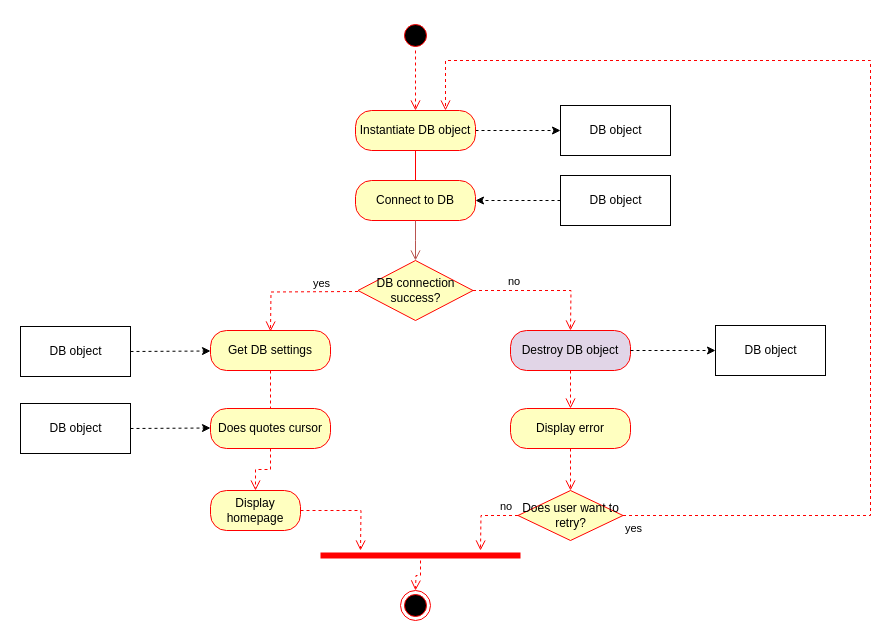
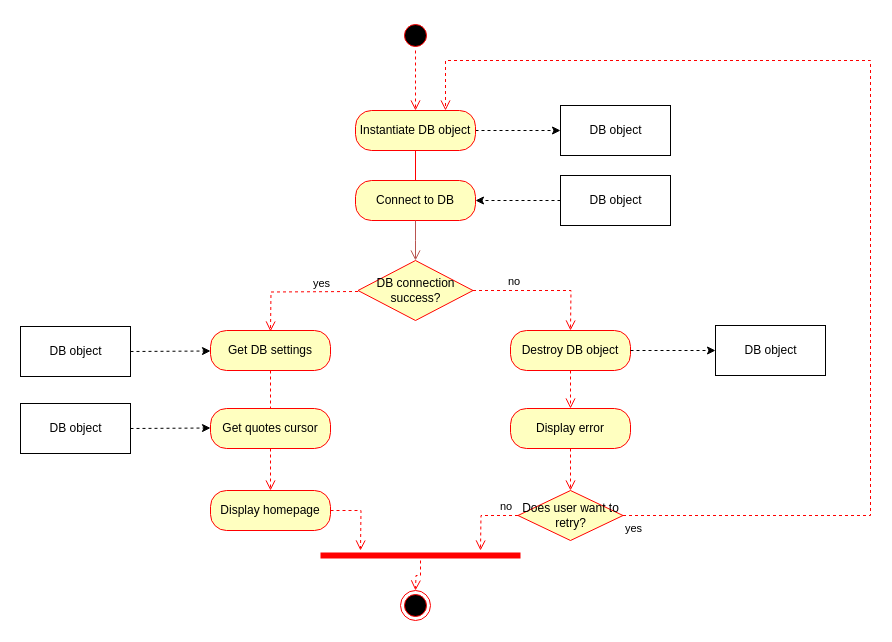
- <mxCell id="16" value="Destroy DB object" style="rounded=1;whiteSpace=wrap;html=1;arcSize=40;fontColor=#000000;fillColor=#e1d5e7;strokeColor=#ff0000;" vertex="1" parent="1"><mxGeometry x="510" y="330" width="120" height="40" as="geometry" /></mxCell>
+ <mxCell id="16" value="Destroy DB object" style="rounded=1;whiteSpace=wrap;html=1;arcSize=40;fontColor=#000000;fillColor=#ffffc0;strokeColor=#ff0000;" vertex="1" parent="1"><mxGeometry x="510" y="330" width="120" height="40" as="geometry" /></mxCell>
- <mxCell id="31" value="Does quotes cursor" style="rounded=1;whiteSpace=wrap;html=1;arcSize=40;fontColor=#000000;fillColor=#ffffc0;strokeColor=#ff0000;" vertex="1" parent="1"><mxGeometry x="210" y="408" width="120" height="40" as="geometry" /></mxCell>
+ <mxCell id="31" value="Get quotes cursor" style="rounded=1;whiteSpace=wrap;html=1;arcSize=40;fontColor=#000000;fillColor=#ffffc0;strokeColor=#ff0000;" vertex="1" parent="1"><mxGeometry x="210" y="408" width="120" height="40" as="geometry" /></mxCell>
- <mxCell id="35" value="Display homepage" style="rounded=1;whiteSpace=wrap;html=1;arcSize=40;fontColor=#000000;fillColor=#ffffc0;strokeColor=#ff0000;" vertex="1" parent="1"><mxGeometry x="210" y="490" width="90" height="40" as="geometry" /></mxCell>
+ <mxCell id="35" value="Display homepage" style="rounded=1;whiteSpace=wrap;html=1;arcSize=40;fontColor=#000000;fillColor=#ffffc0;strokeColor=#ff0000;" vertex="1" parent="1"><mxGeometry x="210" y="490" width="120" height="40" as="geometry" /></mxCell>
